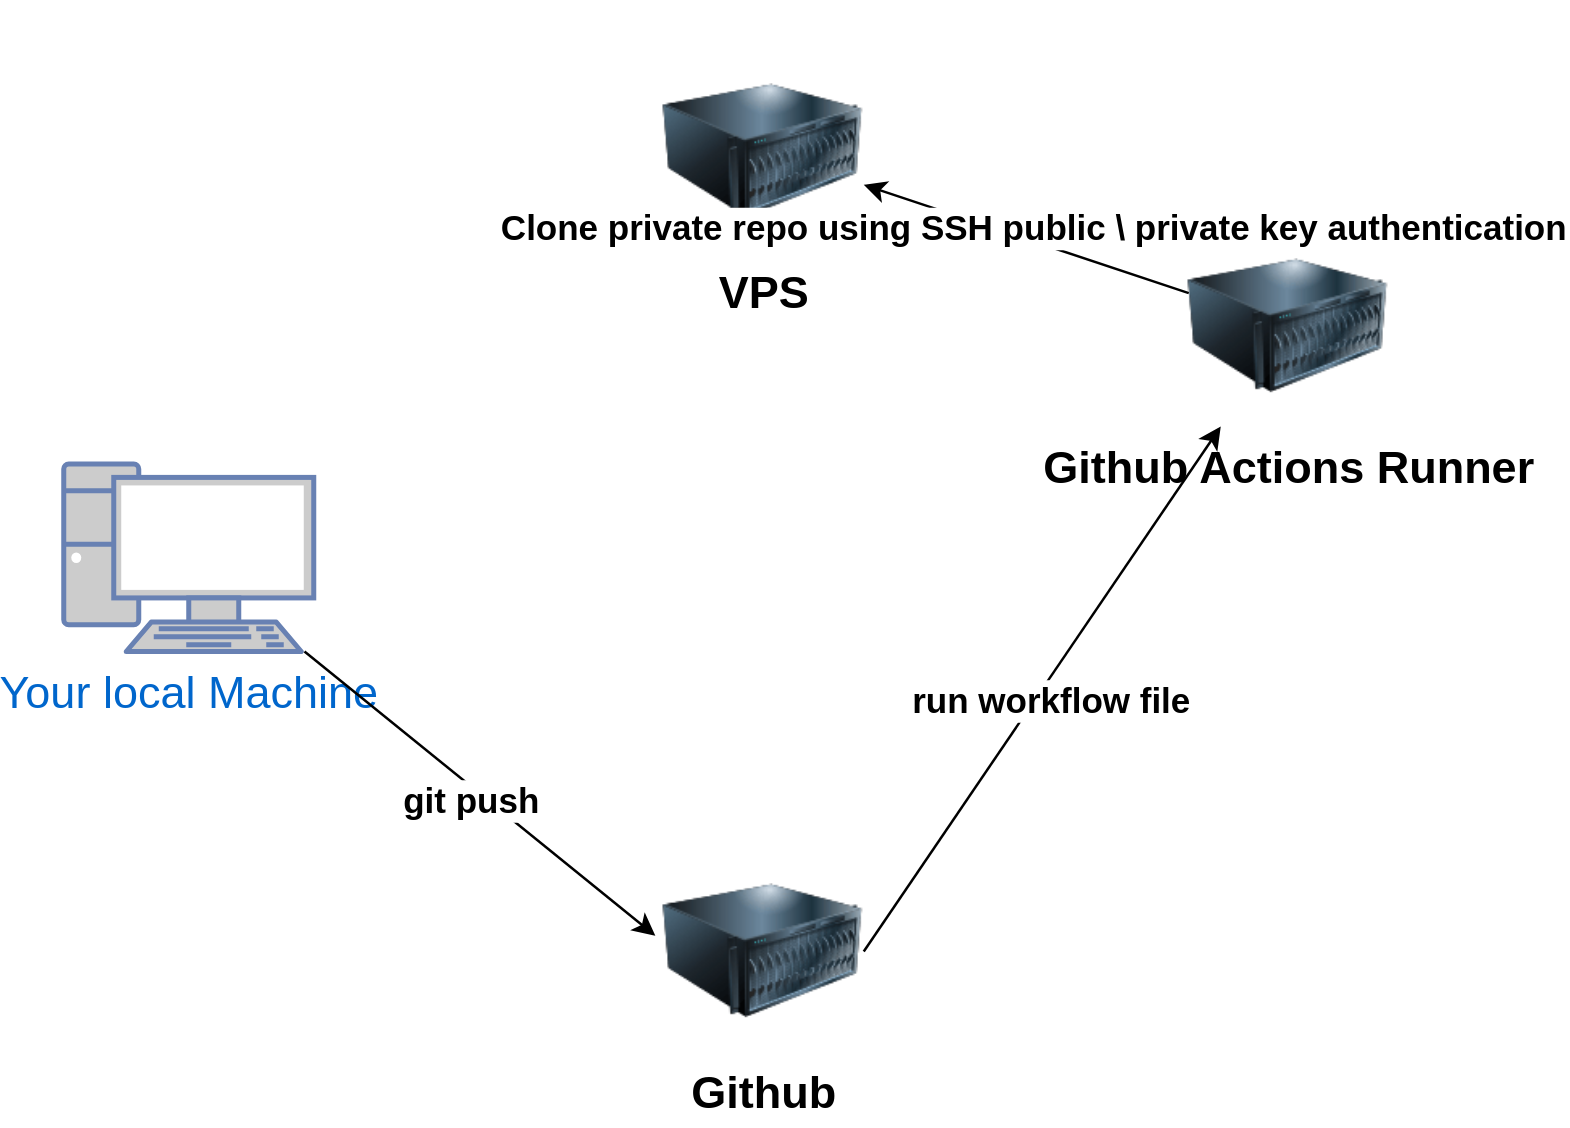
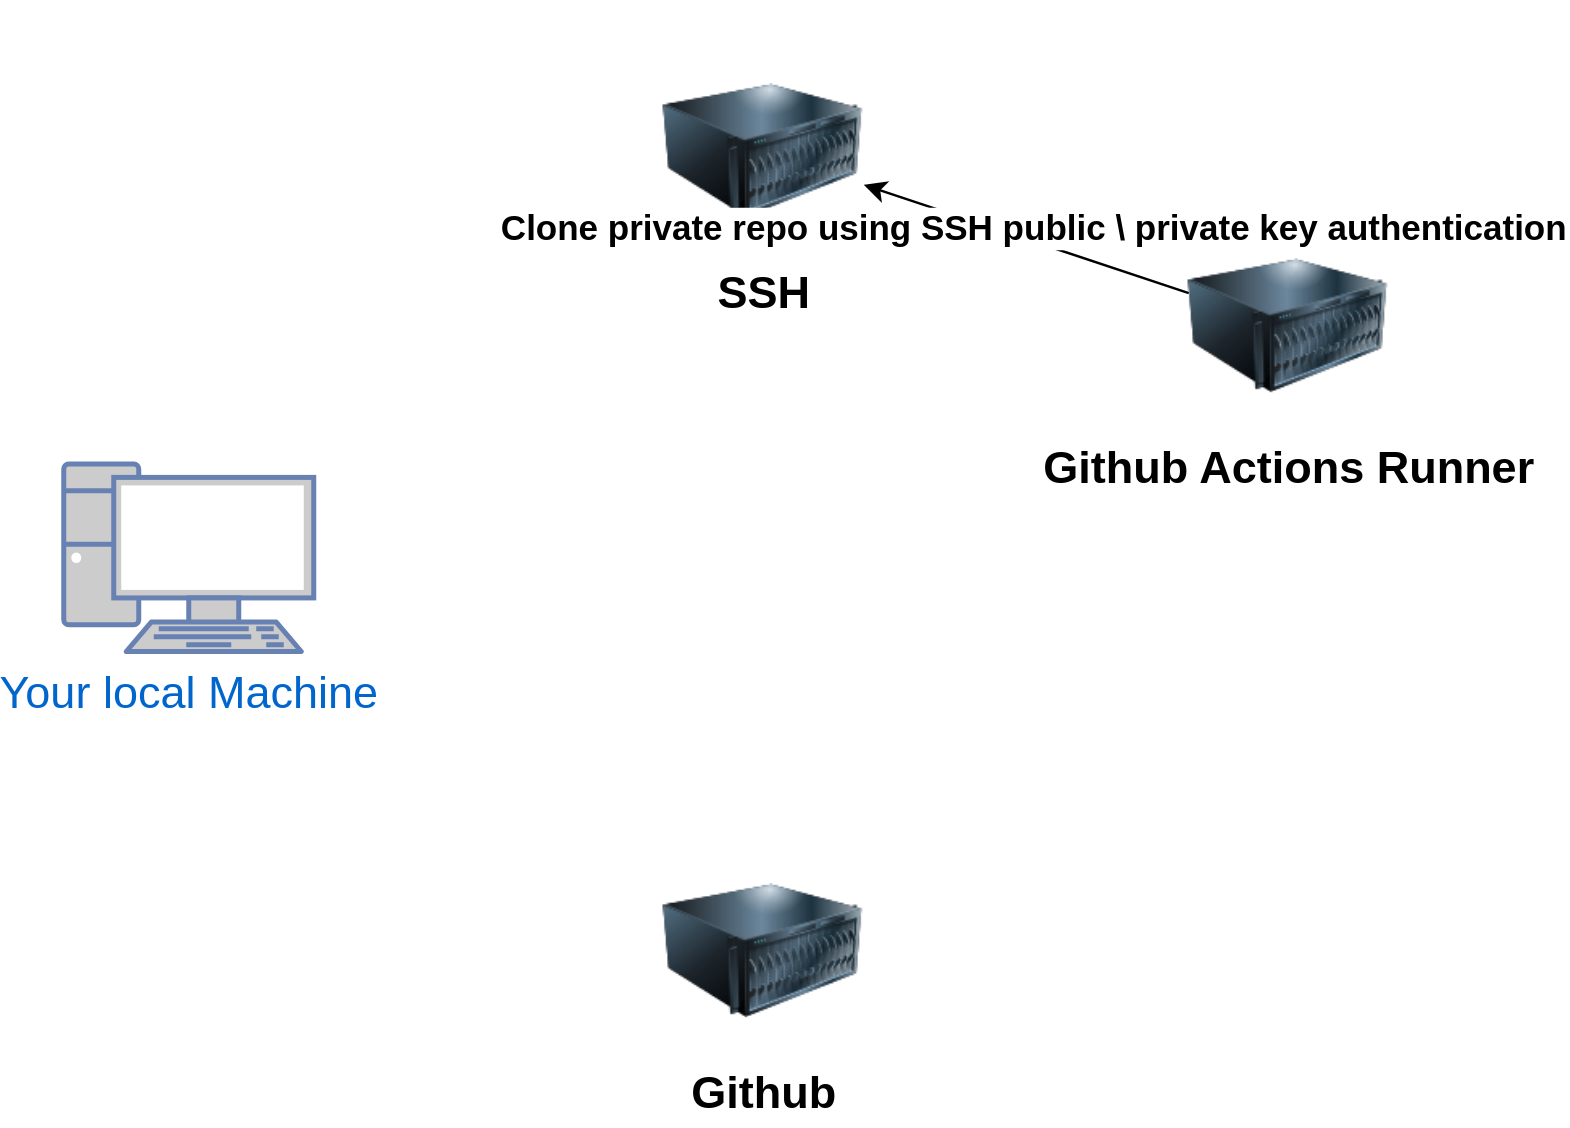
- <mxCell id="4" value="&lt;font style=&quot;font-size: 18px;&quot;&gt;&lt;b style=&quot;&quot;&gt;VPS&lt;/b&gt;&lt;/font&gt;" style="image;html=1;image=img/lib/clip_art/computers/Server_128x128.png" parent="1" vertex="1"><mxGeometry x="260" y="20" width="80" height="80" as="geometry" /></mxCell>
+ <mxCell id="4" value="&lt;font style=&quot;font-size: 18px;&quot;&gt;&lt;b style=&quot;&quot;&gt;SSH&lt;/b&gt;&lt;/font&gt;" style="image;html=1;image=img/lib/clip_art/computers/Server_128x128.png" parent="1" vertex="1"><mxGeometry x="260" y="20" width="80" height="80" as="geometry" /></mxCell>
- <mxCell id="8" value="" style="endArrow=classic;html=1;rounded=0;exitX=1;exitY=0.5;exitDx=0;exitDy=0;" edge="1" parent="1" source="5" target="3"><mxGeometry width="50" height="50" relative="1" as="geometry"><mxPoint x="350" y="360" as="sourcePoint" /><mxPoint x="441" y="274" as="targetPoint" /></mxGeometry></mxCell>
- <mxCell id="9" value="&lt;font style=&quot;font-size: 14px;&quot;&gt;&lt;b&gt;run workflow file&lt;/b&gt;&lt;/font&gt;" style="edgeLabel;html=1;align=center;verticalAlign=middle;resizable=0;points=[];" vertex="1" connectable="0" parent="8"><mxGeometry x="-0.013" y="-5" relative="1" as="geometry"><mxPoint as="offset" /></mxGeometry></mxCell>
- <mxCell id="6" value="" style="endArrow=classic;html=1;rounded=0;entryX=-0.042;entryY=0.421;entryDx=0;entryDy=0;entryPerimeter=0;" edge="1" parent="1" source="2" target="5"><mxGeometry width="50" height="50" relative="1" as="geometry"><mxPoint x="270" y="250" as="sourcePoint" /><mxPoint x="320" y="200" as="targetPoint" /></mxGeometry></mxCell>
- <mxCell id="7" value="&lt;font style=&quot;font-size: 14px;&quot;&gt;&lt;b&gt;git push&lt;/b&gt;&lt;/font&gt;" style="edgeLabel;html=1;align=center;verticalAlign=middle;resizable=0;points=[];" vertex="1" connectable="0" parent="6"><mxGeometry x="-0.013" y="-5" relative="1" as="geometry"><mxPoint as="offset" /></mxGeometry></mxCell>
